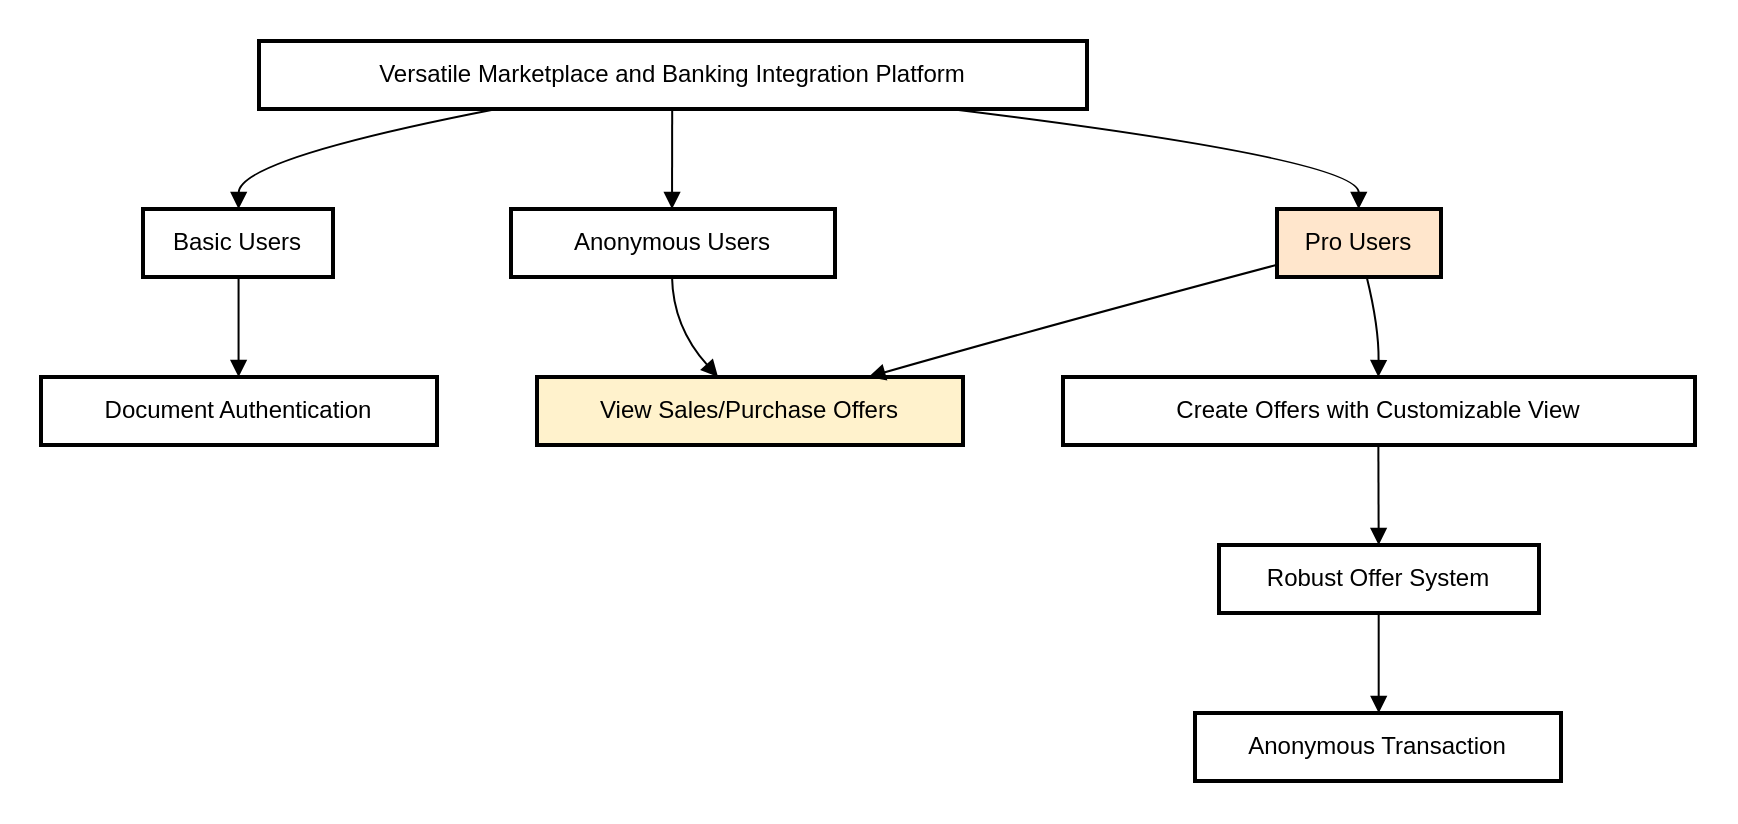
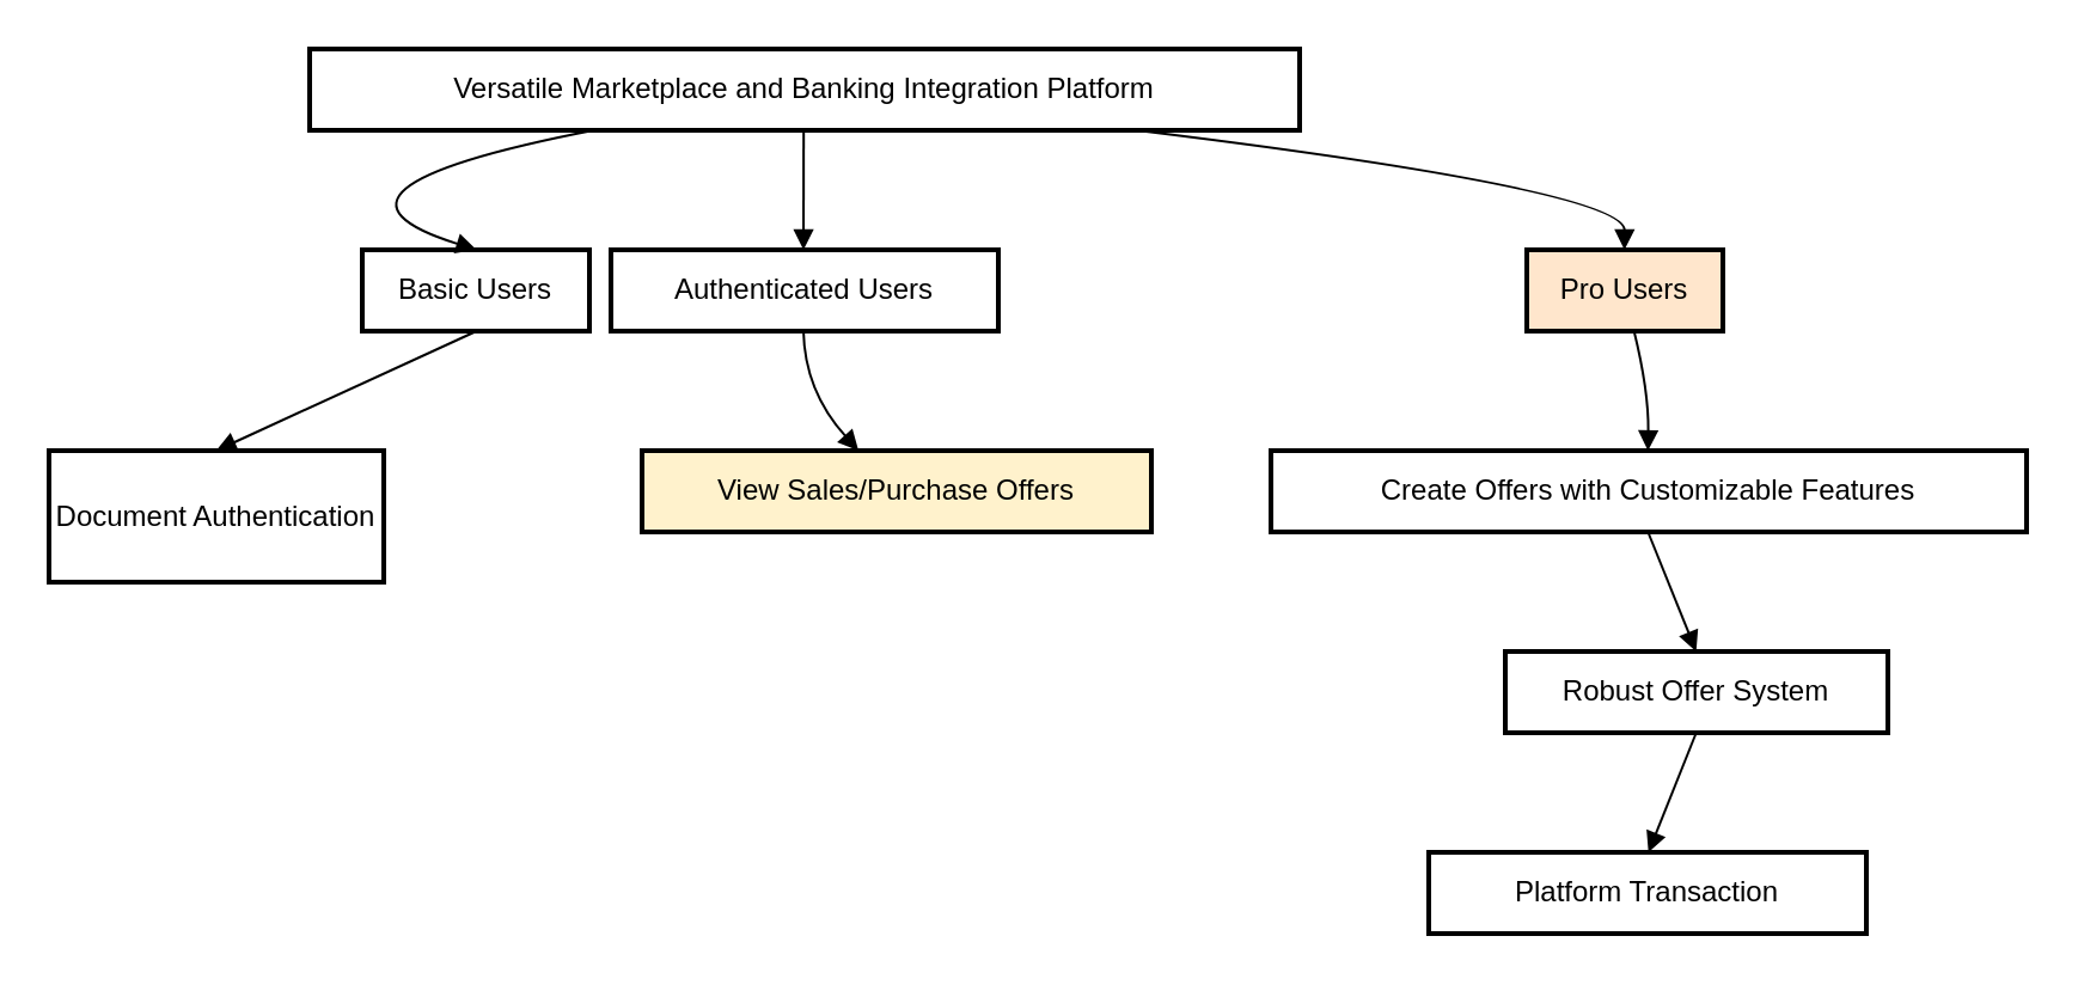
- <mxCell id="3" value="Basic Users" style="whiteSpace=wrap;strokeWidth=2;" vertex="1" parent="1"><mxGeometry x="71" y="104" width="95" height="34" as="geometry" /></mxCell>
+ <mxCell id="3" value="Basic Users" style="whiteSpace=wrap;strokeWidth=2;" vertex="1" parent="1"><mxGeometry x="151" y="104" width="95" height="34" as="geometry" /></mxCell>
- <mxCell id="4" value="Anonymous Users" style="whiteSpace=wrap;strokeWidth=2;" vertex="1" parent="1"><mxGeometry x="255" y="104" width="162" height="34" as="geometry" /></mxCell>
+ <mxCell id="4" value="Authenticated Users" style="whiteSpace=wrap;strokeWidth=2;" vertex="1" parent="1"><mxGeometry x="255" y="104" width="162" height="34" as="geometry" /></mxCell>
- <mxCell id="16" value="" style="curved=1;startArrow=none;endArrow=block;exitX=0;exitY=0.82;entryX=0.778;entryY=0;" edge="1" parent="1" source="5" target="7"><mxGeometry relative="1" as="geometry"><Array as="points"><mxPoint x="521" y="163" /></Array></mxGeometry></mxCell>
- <mxCell id="6" value="Document Authentication" style="whiteSpace=wrap;strokeWidth=2;" vertex="1" parent="1"><mxGeometry y="188" width="198" height="34" as="geometry" x="20" /></mxCell>
+ <mxCell id="6" value="Document Authentication" style="whiteSpace=wrap;strokeWidth=2;" vertex="1" parent="1"><mxGeometry x="20" y="188" width="140" height="55" as="geometry" /></mxCell>
- <mxCell id="8" value="Create Offers with Customizable View" style="whiteSpace=wrap;strokeWidth=2;" vertex="1" parent="1"><mxGeometry x="531" y="188" width="316" height="34" as="geometry" /></mxCell>
+ <mxCell id="8" value="Create Offers with Customizable Features" style="whiteSpace=wrap;strokeWidth=2;" vertex="1" parent="1"><mxGeometry x="531" y="188" width="316" height="34" as="geometry" /></mxCell>
- <mxCell id="9" value="Robust Offer System" style="whiteSpace=wrap;strokeWidth=2;" vertex="1" parent="1"><mxGeometry x="609" y="272" width="160" height="34" as="geometry" /></mxCell>
+ <mxCell id="9" value="Robust Offer System" style="whiteSpace=wrap;strokeWidth=2;" vertex="1" parent="1"><mxGeometry x="629" y="272" width="160" height="34" as="geometry" /></mxCell>
- <mxCell id="10" value="Anonymous Transaction" style="whiteSpace=wrap;strokeWidth=2;" vertex="1" parent="1"><mxGeometry x="597" y="356" width="183" height="34" as="geometry" /></mxCell>
+ <mxCell id="10" value="Platform Transaction" style="whiteSpace=wrap;strokeWidth=2;" vertex="1" parent="1"><mxGeometry x="597" y="356" width="183" height="34" as="geometry" /></mxCell>
